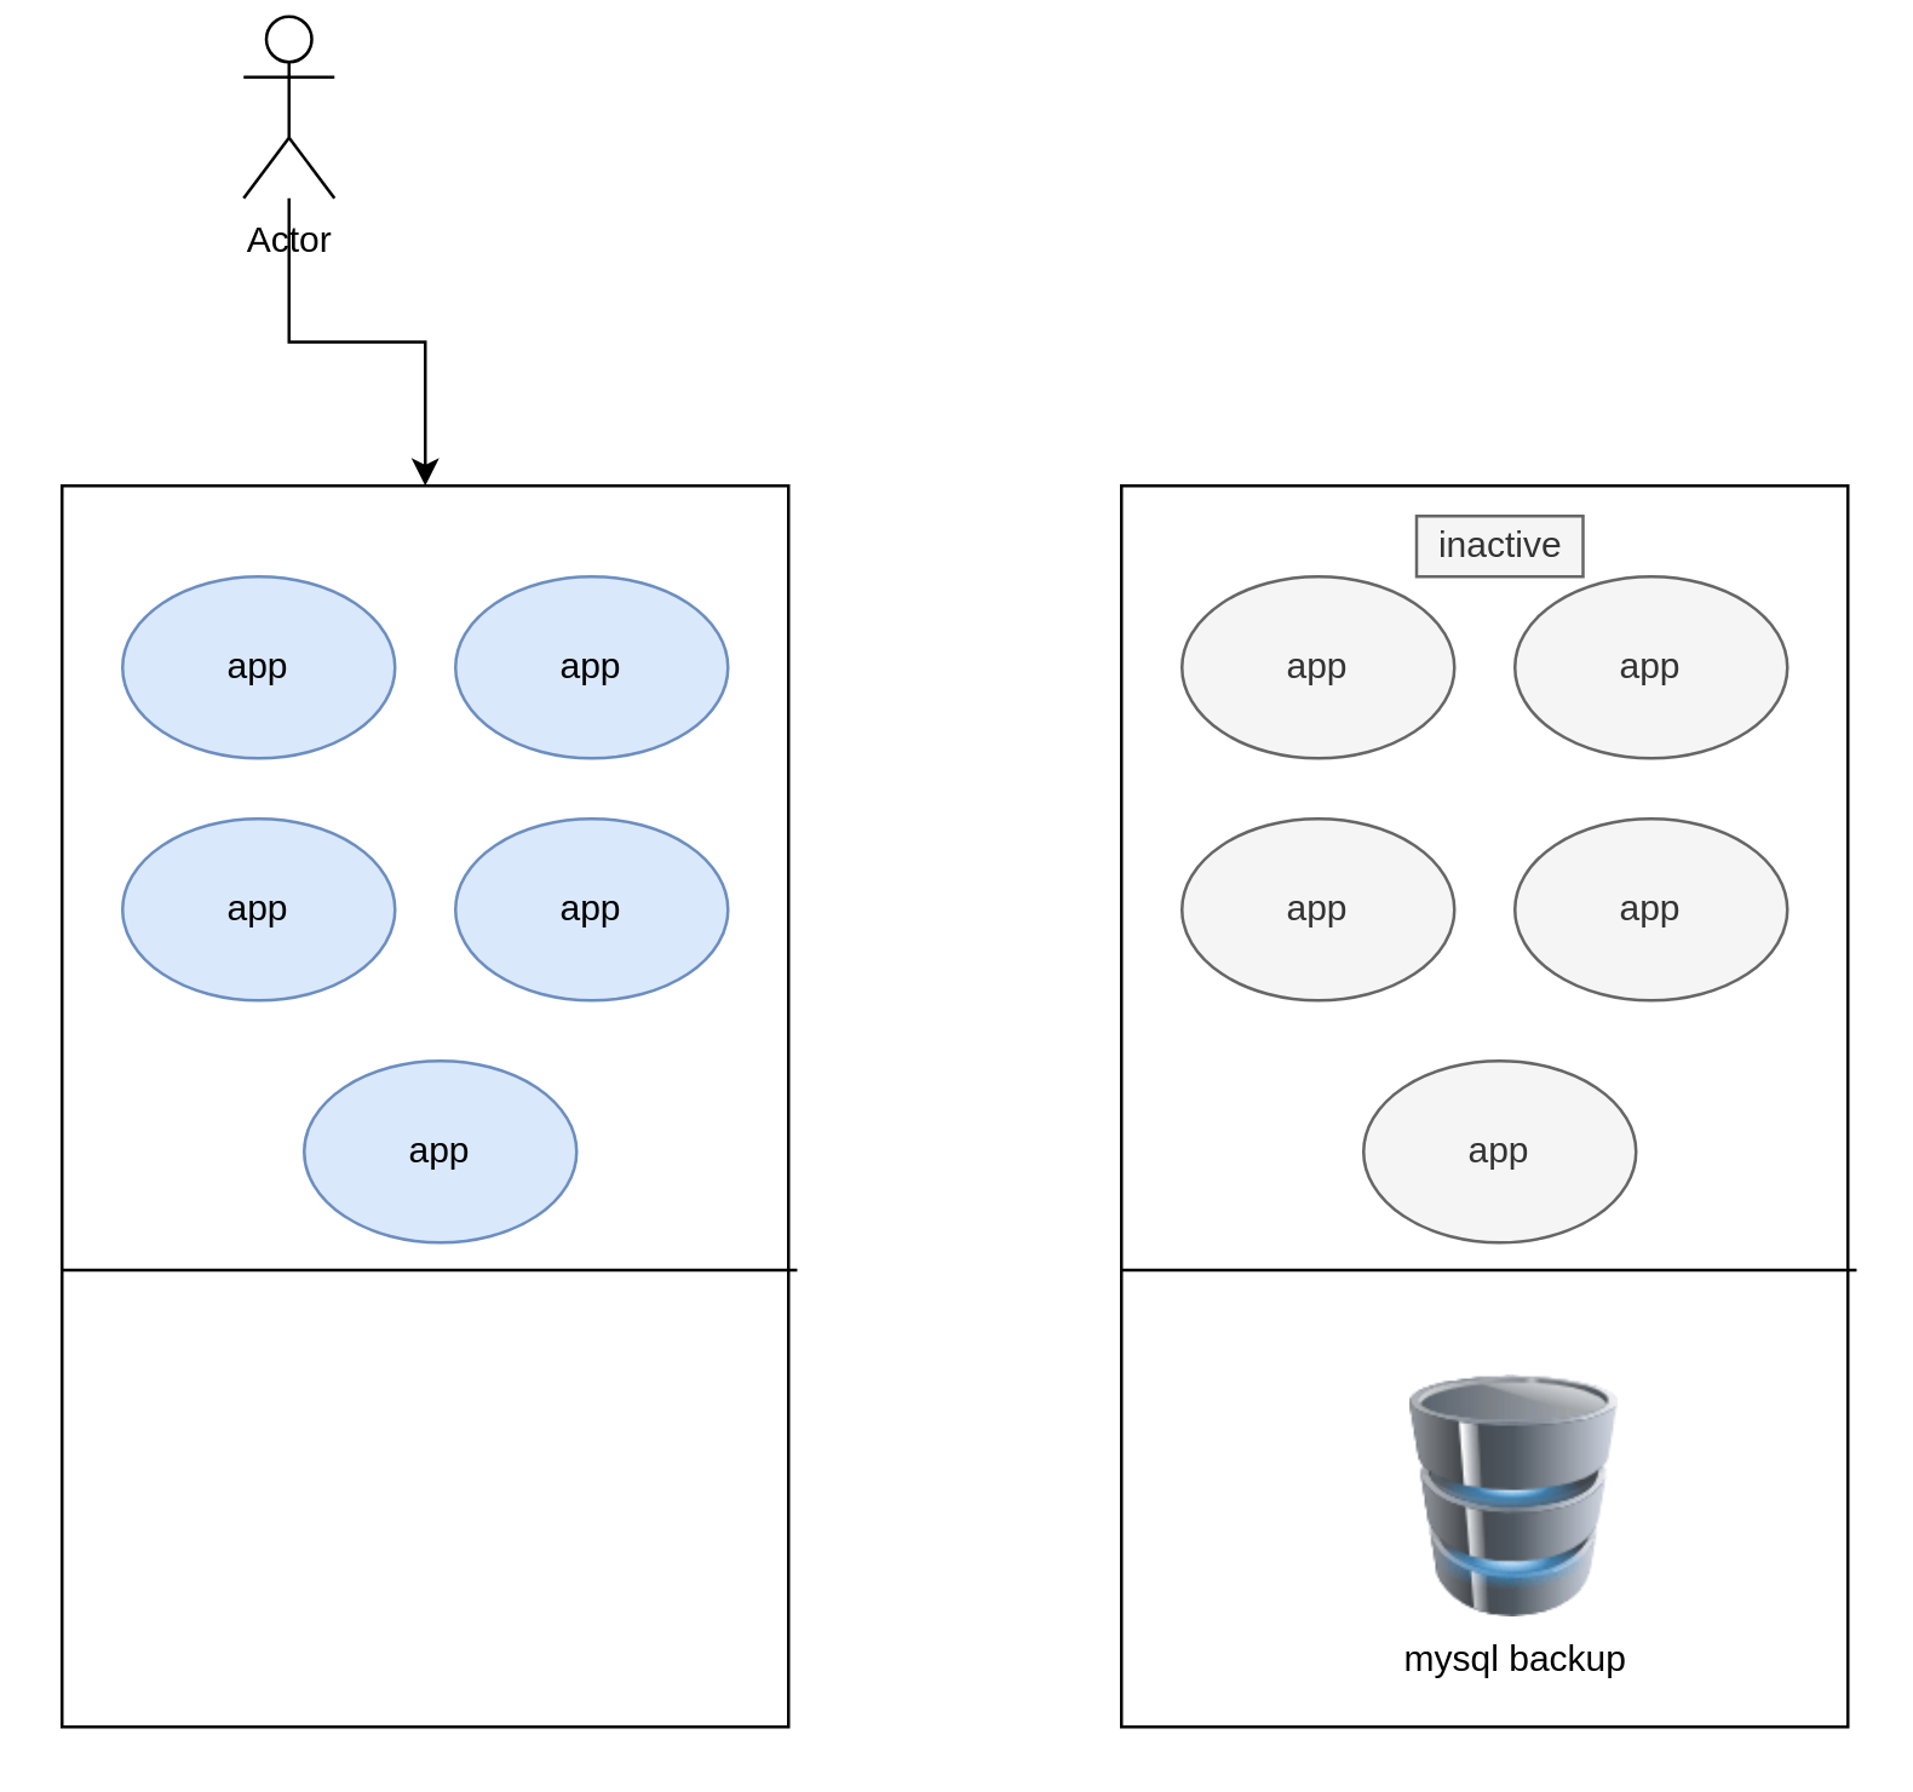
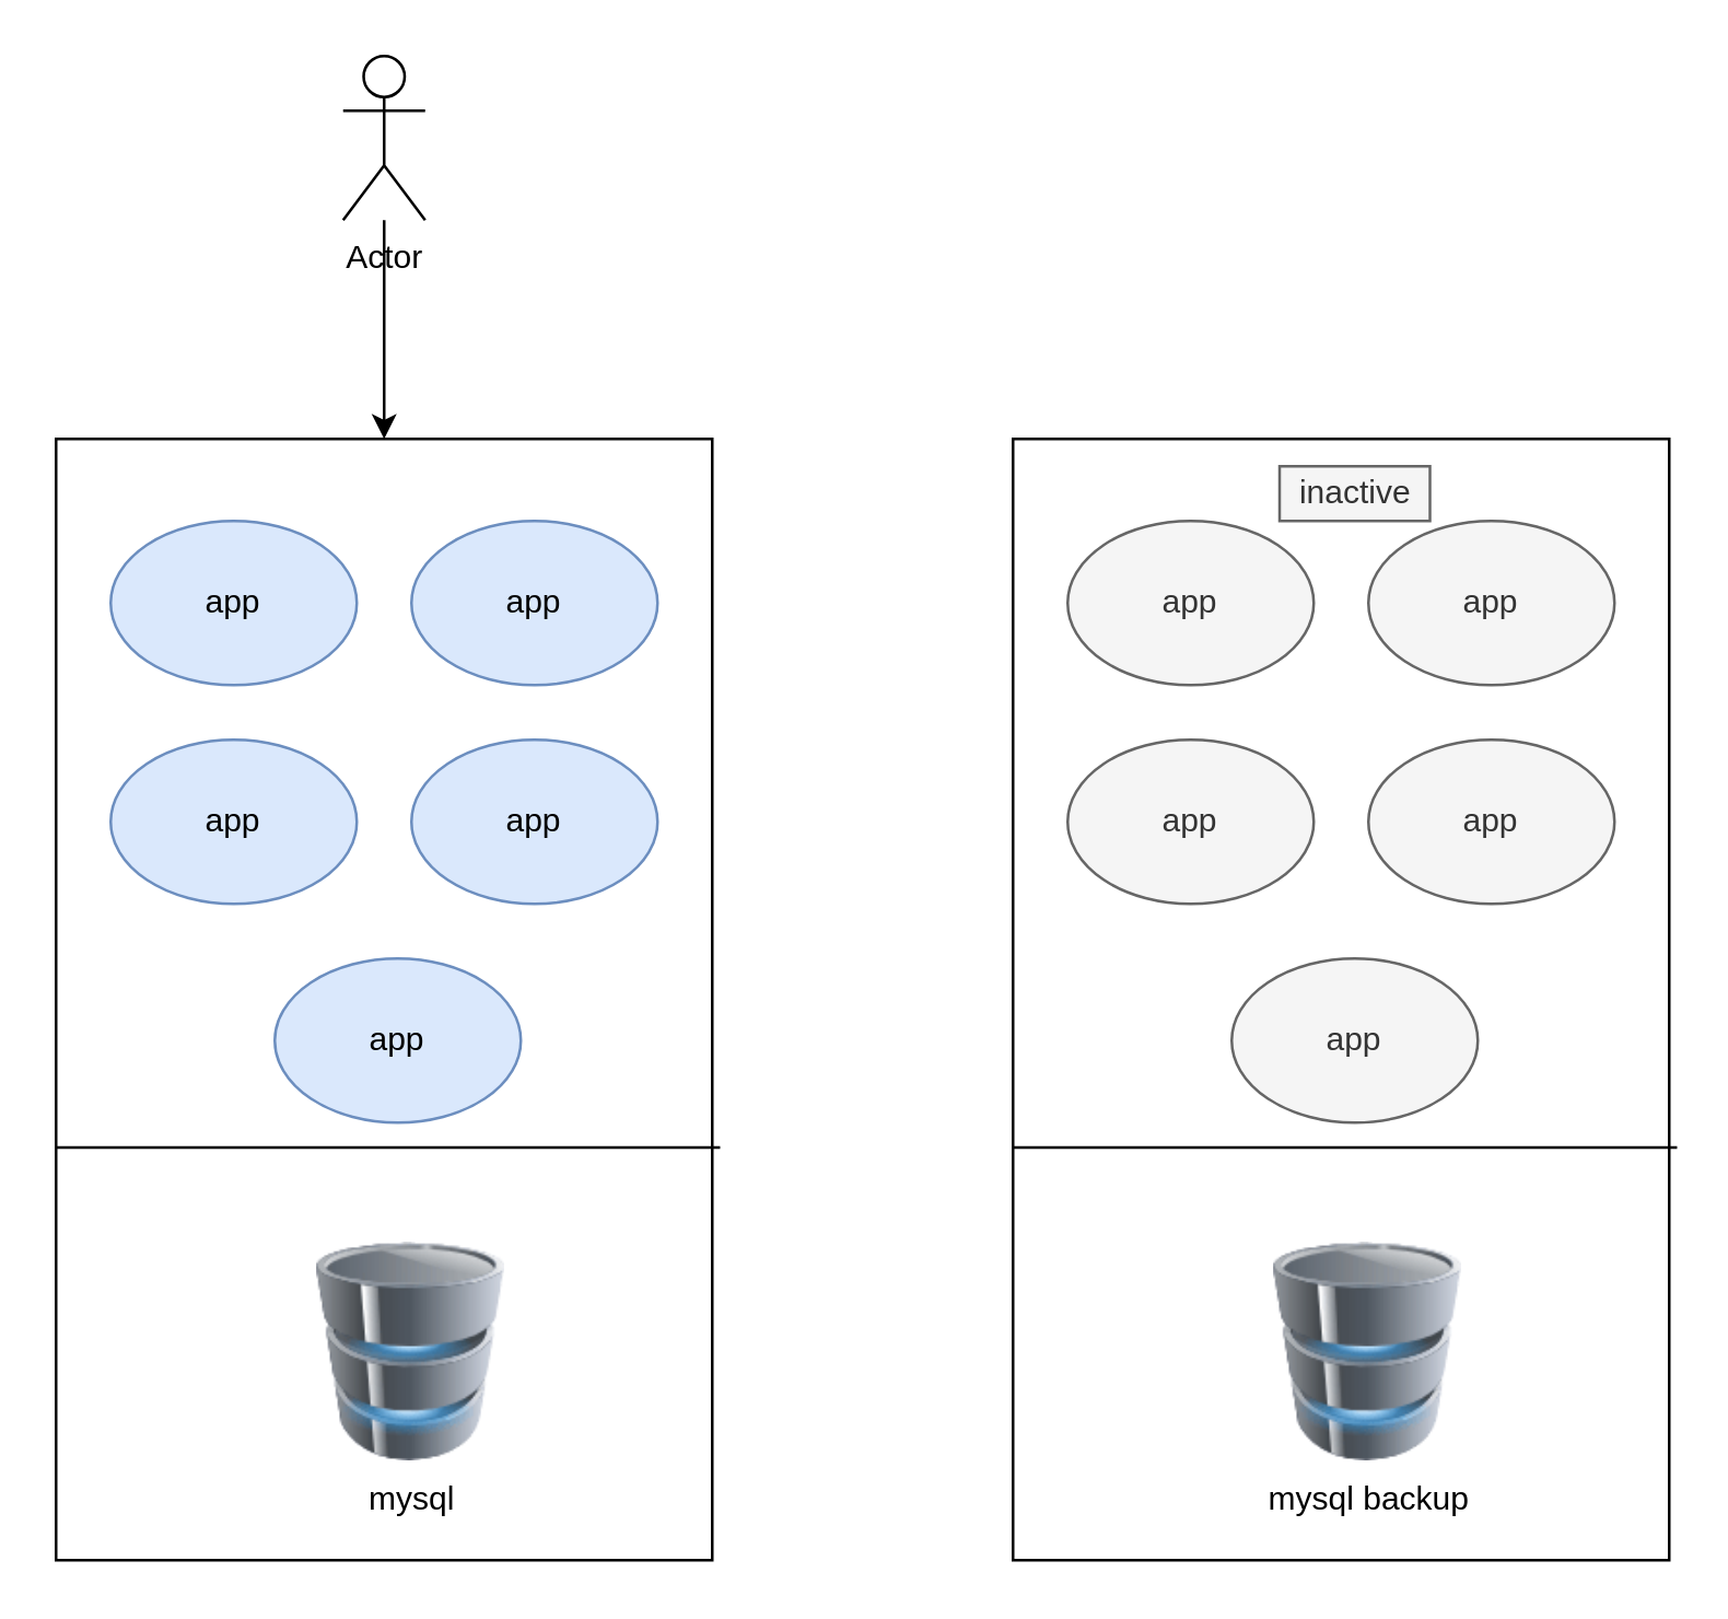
- <mxCell id="19" value="Actor" style="shape=umlActor;verticalLabelPosition=bottom;verticalAlign=top;html=1;outlineConnect=0;" vertex="1" parent="1"><mxGeometry x="80" y="5" width="30" height="60" as="geometry" /></mxCell>
+ <mxCell id="19" value="Actor" style="shape=umlActor;verticalLabelPosition=bottom;verticalAlign=top;html=1;outlineConnect=0;" vertex="1" parent="1"><mxGeometry x="125" y="20" width="30" height="60" as="geometry" /></mxCell>
+ <mxCell id="10" value="mysql" style="image;html=1;image=img/lib/clip_art/computers/Database_128x128.png" vertex="1" parent="1"><mxGeometry x="110" y="454" width="80" height="80" as="geometry" /></mxCell>
